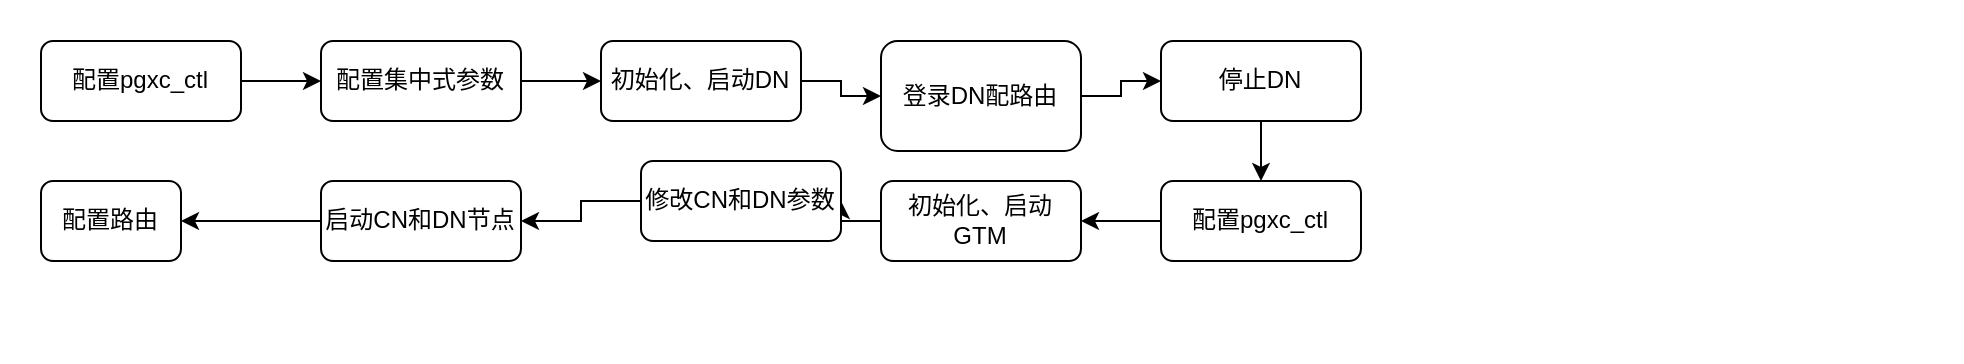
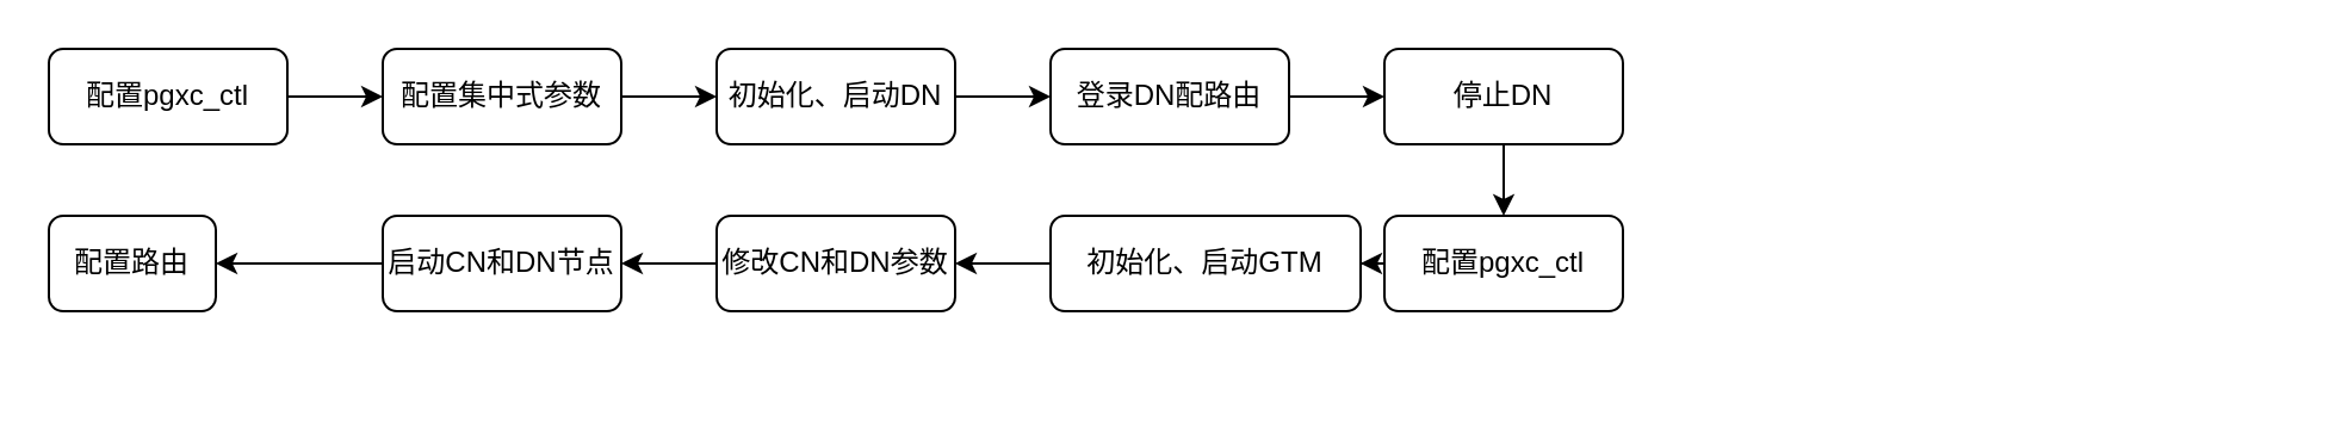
- <mxCell id="9" value="登录DN配路由" style="rounded=1;whiteSpace=wrap;html=1;" vertex="1" parent="1"><mxGeometry x="440" y="20" width="100" height="55" as="geometry" /></mxCell>
+ <mxCell id="9" value="登录DN配路由" style="rounded=1;whiteSpace=wrap;html=1;" vertex="1" parent="1"><mxGeometry x="440" y="20" width="100" height="40" as="geometry" /></mxCell>
- <mxCell id="18" value="修改CN和DN参数" style="rounded=1;whiteSpace=wrap;html=1;" vertex="1" parent="1"><mxGeometry x="320" y="80" width="100" height="40" as="geometry" /></mxCell>
+ <mxCell id="18" value="修改CN和DN参数" style="rounded=1;whiteSpace=wrap;html=1;" vertex="1" parent="1"><mxGeometry x="300" y="90" width="100" height="40" as="geometry" /></mxCell>
- <mxCell id="16" value="初始化、启动GTM" style="rounded=1;whiteSpace=wrap;html=1;" vertex="1" parent="1"><mxGeometry x="440" y="90" width="100" height="40" as="geometry" /></mxCell>
+ <mxCell id="16" value="初始化、启动GTM" style="rounded=1;whiteSpace=wrap;html=1;" vertex="1" parent="1"><mxGeometry x="440" y="90" width="130" height="40" as="geometry" /></mxCell>
